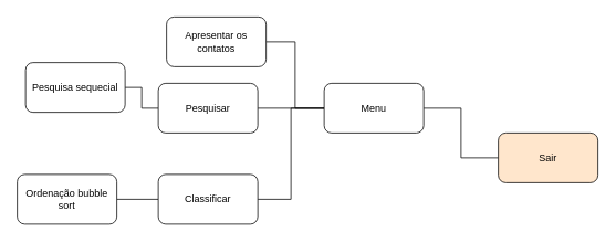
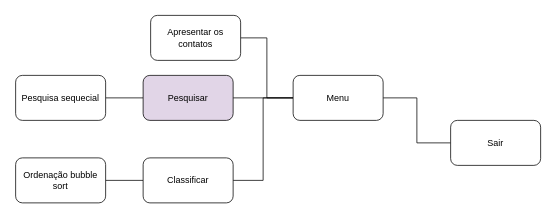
- <mxCell id="11" value="Pesquisa sequecial" style="rounded=1;whiteSpace=wrap;html=1;" vertex="1" parent="1"><mxGeometry x="30" y="75" width="120" height="60" as="geometry" /></mxCell>
+ <mxCell id="11" value="Pesquisa sequecial" style="rounded=1;whiteSpace=wrap;html=1;" vertex="1" parent="1"><mxGeometry x="20" y="100" width="120" height="60" as="geometry" /></mxCell>
- <mxCell id="8" value="Pesquisar" style="rounded=1;whiteSpace=wrap;html=1;" vertex="1" parent="1"><mxGeometry x="190" y="100" width="120" height="60" as="geometry" /></mxCell>
+ <mxCell id="8" value="Pesquisar" style="rounded=1;whiteSpace=wrap;html=1;fillColor=#e1d5e7;" vertex="1" parent="1"><mxGeometry x="190" y="100" width="120" height="60" as="geometry" /></mxCell>
- <mxCell id="14" value="Sair" style="rounded=1;whiteSpace=wrap;html=1;fillColor=#ffe6cc;" vertex="1" parent="1"><mxGeometry x="600" y="160" width="120" height="60" as="geometry" /></mxCell>
+ <mxCell id="14" value="Sair" style="rounded=1;whiteSpace=wrap;html=1;" vertex="1" parent="1"><mxGeometry x="600" y="160" width="120" height="60" as="geometry" /></mxCell>
